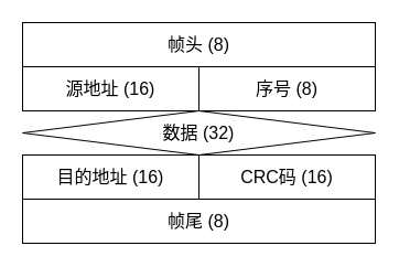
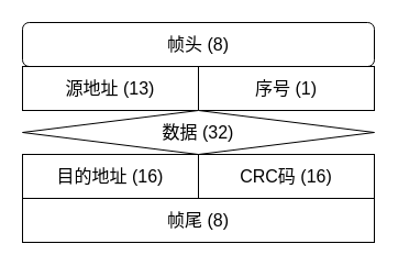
- <mxCell id="2" value="&lt;font style=&quot;font-size: 16px&quot;&gt;帧头 (8)&lt;/font&gt;" style="rounded=0;whiteSpace=wrap;html=1;align=center;" parent="1" vertex="1"><mxGeometry x="20" y="20" width="320" height="40" as="geometry" /></mxCell>
+ <mxCell id="2" value="&lt;font style=&quot;font-size: 16px&quot;&gt;帧头 (8)&lt;/font&gt;" style="whiteSpace=wrap;html=1;align=center;rounded=1;" parent="1" vertex="1"><mxGeometry x="20" y="20" width="320" height="40" as="geometry" /></mxCell>
- <mxCell id="3" value="&lt;font style=&quot;font-size: 16px&quot;&gt;源地址 (16)&lt;/font&gt;" style="rounded=0;whiteSpace=wrap;html=1;align=center;" parent="1" vertex="1"><mxGeometry x="20" y="60" width="160" height="40" as="geometry" /></mxCell>
+ <mxCell id="3" value="&lt;font style=&quot;font-size: 16px&quot;&gt;源地址 (13)&lt;/font&gt;" style="rounded=0;whiteSpace=wrap;html=1;align=center;" parent="1" vertex="1"><mxGeometry x="20" y="60" width="160" height="40" as="geometry" /></mxCell>
- <mxCell id="4" value="&lt;font style=&quot;font-size: 16px&quot;&gt;序号 (8)&lt;/font&gt;" style="rounded=0;whiteSpace=wrap;html=1;align=center;" parent="1" vertex="1"><mxGeometry x="180" y="60" width="160" height="40" as="geometry" /></mxCell>
+ <mxCell id="4" value="&lt;font style=&quot;font-size: 16px&quot;&gt;序号 (1)&lt;/font&gt;" style="rounded=0;whiteSpace=wrap;html=1;align=center;" parent="1" vertex="1"><mxGeometry x="180" y="60" width="160" height="40" as="geometry" /></mxCell>
